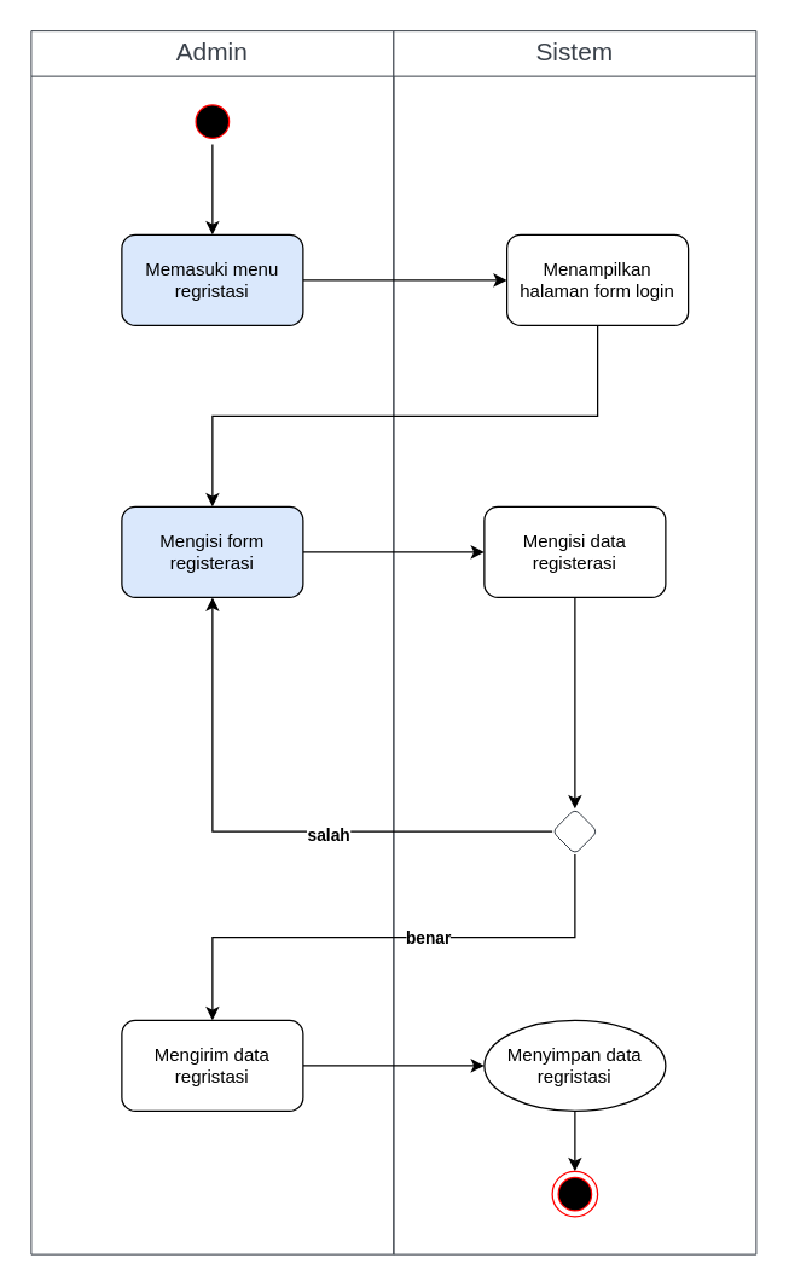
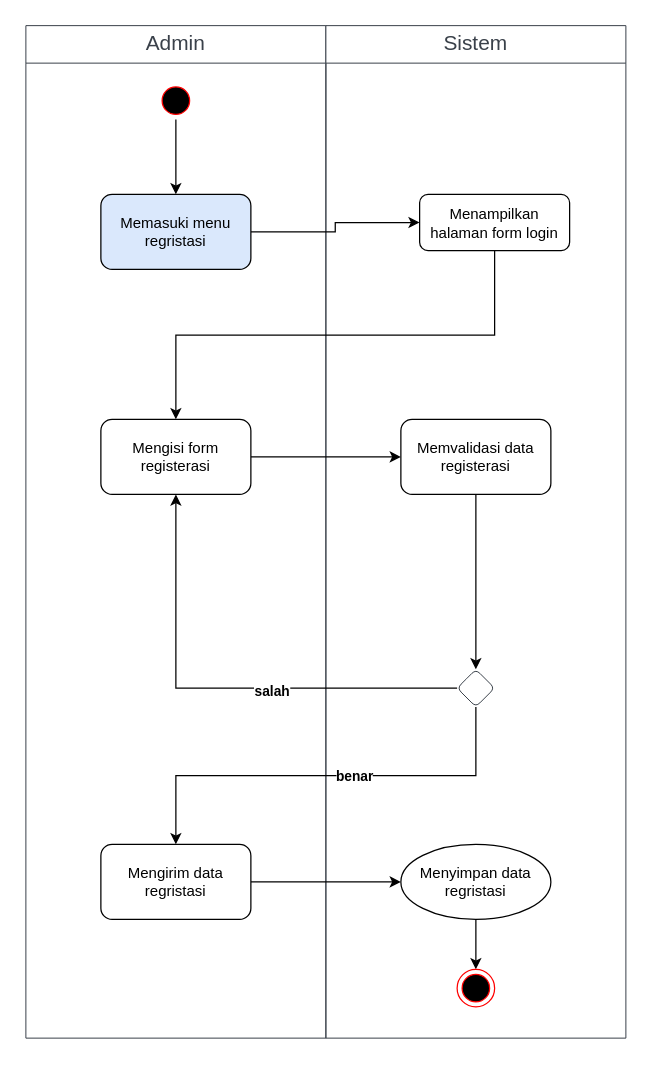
- <mxCell id="11" value="Menampilkan halaman form login" style="rounded=1;whiteSpace=wrap;html=1;" vertex="1" parent="1"><mxGeometry x="335" y="155" width="120" height="60" as="geometry" /></mxCell>
+ <mxCell id="11" value="Menampilkan halaman form login" style="rounded=1;whiteSpace=wrap;html=1;" vertex="1" parent="1"><mxGeometry x="335" y="155" width="120" height="45" as="geometry" /></mxCell>
- <mxCell id="13" value="Mengisi form registerasi" style="rounded=1;whiteSpace=wrap;html=1;fillColor=#dae8fc;" vertex="1" parent="1"><mxGeometry x="80" y="335" width="120" height="60" as="geometry" /></mxCell>
+ <mxCell id="13" value="Mengisi form registerasi" style="rounded=1;whiteSpace=wrap;html=1;" vertex="1" parent="1"><mxGeometry x="80" y="335" width="120" height="60" as="geometry" /></mxCell>
- <mxCell id="15" value="Mengisi data registerasi" style="rounded=1;whiteSpace=wrap;html=1;" vertex="1" parent="1"><mxGeometry x="320" y="335" width="120" height="60" as="geometry" /></mxCell>
+ <mxCell id="15" value="Memvalidasi data registerasi" style="rounded=1;whiteSpace=wrap;html=1;" vertex="1" parent="1"><mxGeometry x="320" y="335" width="120" height="60" as="geometry" /></mxCell>
